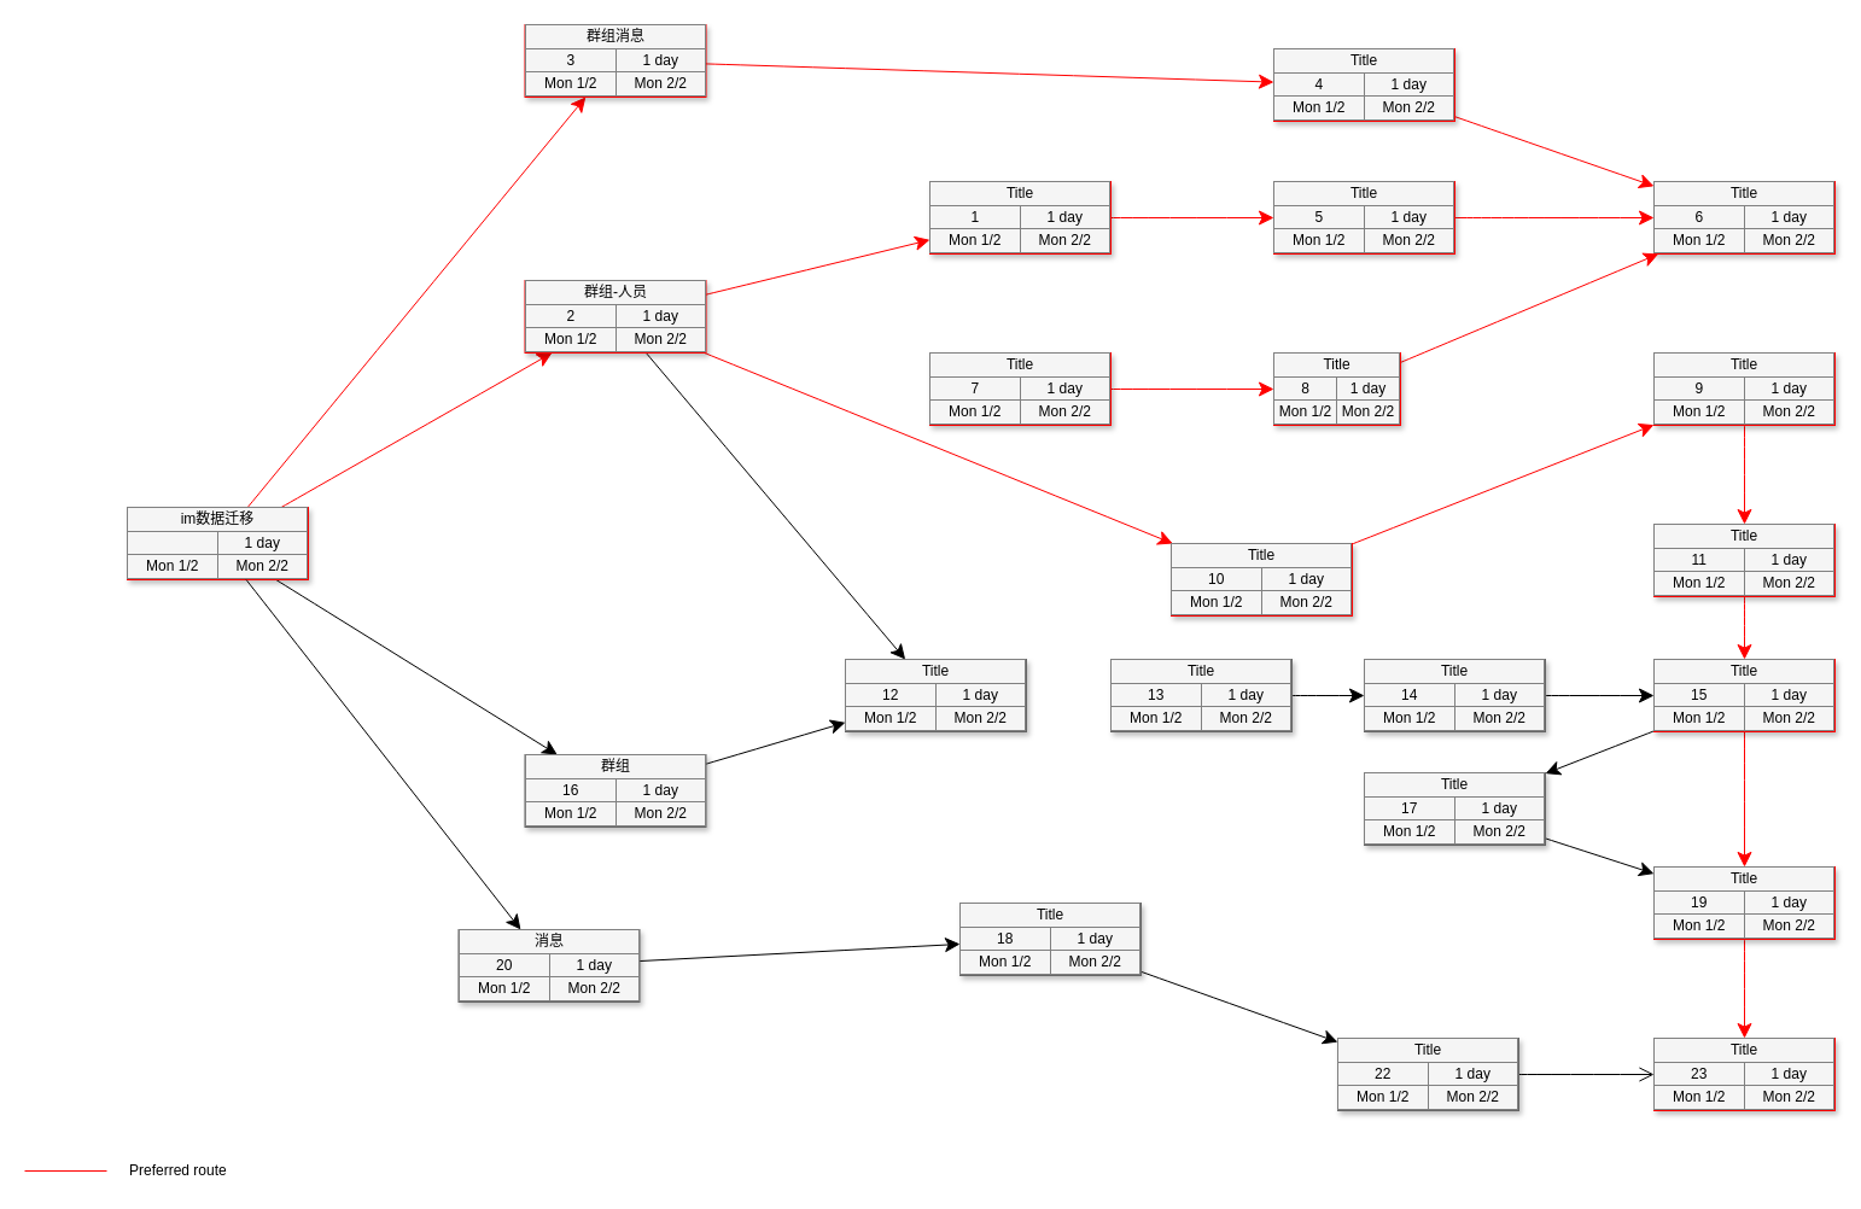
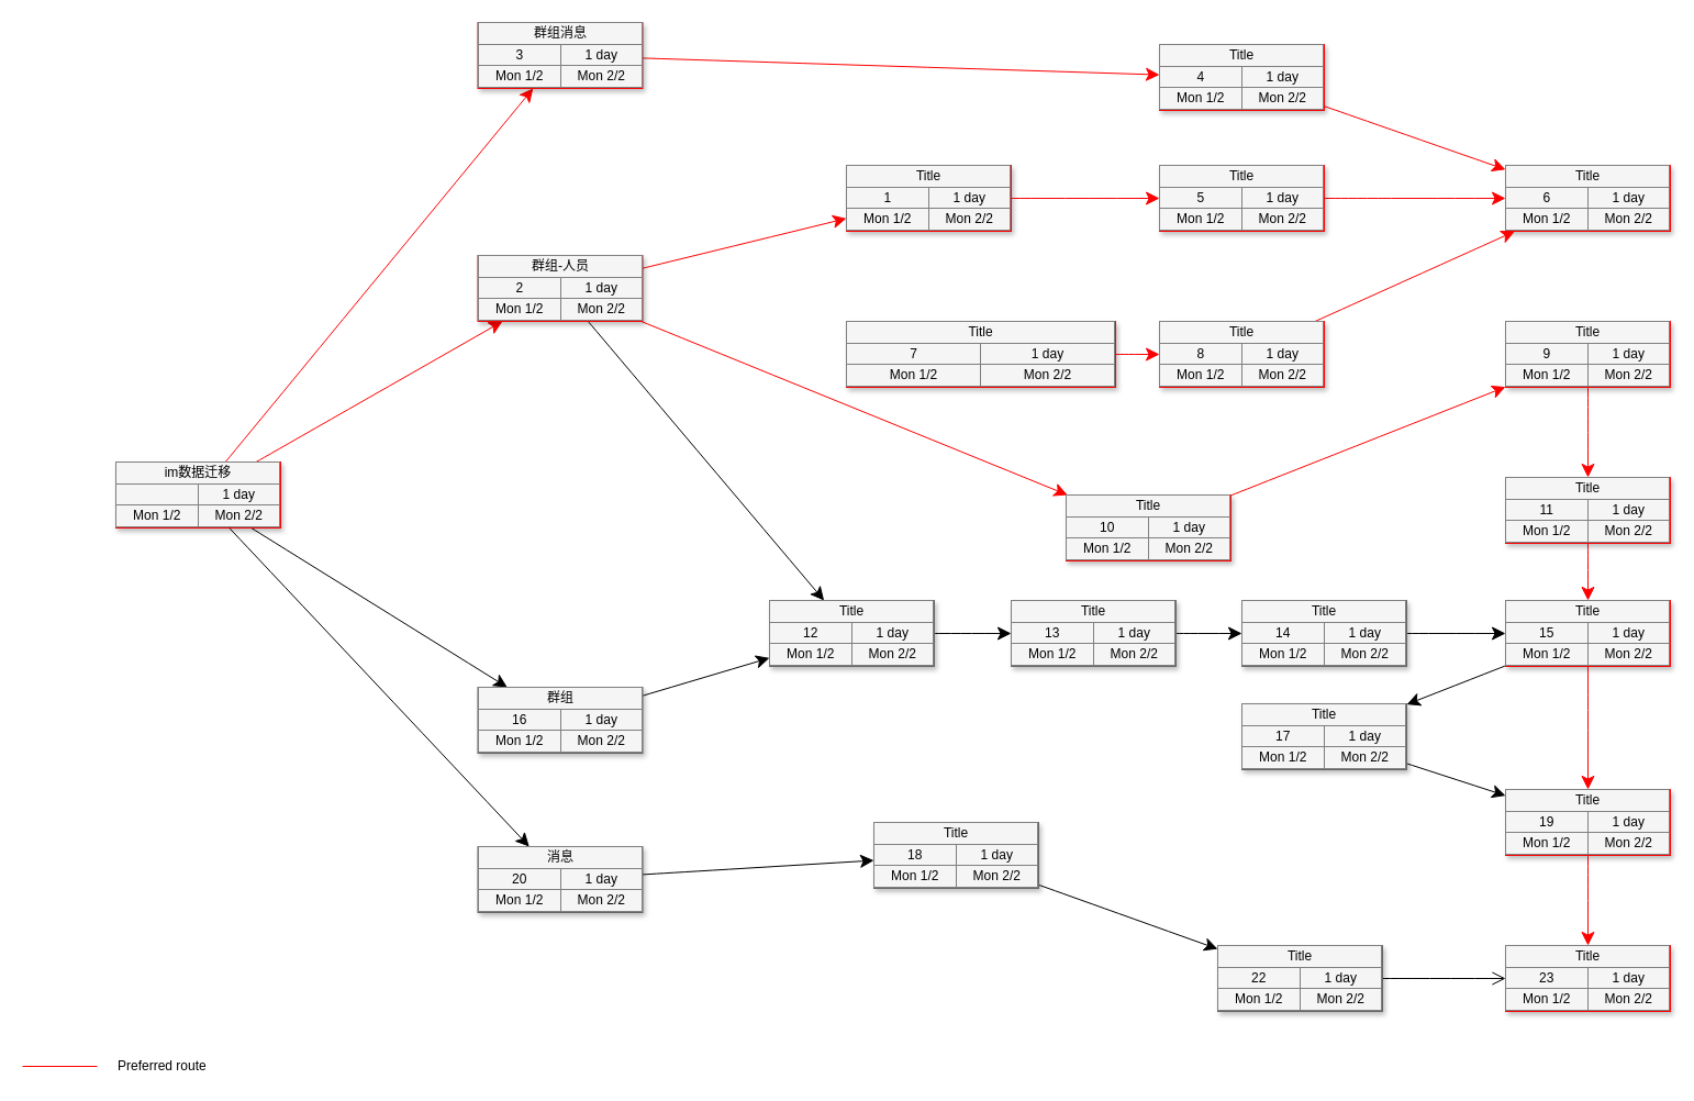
- <mxCell id="20" value="&lt;table border=&quot;1&quot; width=&quot;100%&quot; style=&quot;width: 100% ; height: 100% ; border-collapse: collapse&quot;&gt;&lt;tbody&gt;&lt;tr&gt;&lt;td colspan=&quot;2&quot; align=&quot;center&quot;&gt;&lt;font style=&quot;font-size: 12px&quot;&gt;Title&lt;/font&gt;&lt;/td&gt;&lt;/tr&gt;&lt;tr&gt;&lt;td align=&quot;center&quot;&gt;7&lt;/td&gt;&lt;td align=&quot;center&quot;&gt;&lt;font style=&quot;font-size: 12px&quot;&gt;1 day&lt;/font&gt;&lt;/td&gt;&lt;/tr&gt;&lt;tr&gt;&lt;td align=&quot;center&quot;&gt;&lt;font style=&quot;font-size: 12px&quot;&gt;Mon 1/2&lt;/font&gt;&lt;/td&gt;&lt;td align=&quot;center&quot;&gt;&lt;font style=&quot;font-size: 12px&quot;&gt;Mon 2/2&lt;/font&gt;&lt;/td&gt;&lt;/tr&gt;&lt;/tbody&gt;&lt;/table&gt;" style="text;html=1;strokeColor=#FF0000;fillColor=#f5f5f5;overflow=fill;rounded=0;shadow=1;fontSize=12;align=center;" vertex="1" parent="1"><mxGeometry x="770" y="292" width="150" height="60" as="geometry" /></mxCell>
+ <mxCell id="20" value="&lt;table border=&quot;1&quot; width=&quot;100%&quot; style=&quot;width: 100% ; height: 100% ; border-collapse: collapse&quot;&gt;&lt;tbody&gt;&lt;tr&gt;&lt;td colspan=&quot;2&quot; align=&quot;center&quot;&gt;&lt;font style=&quot;font-size: 12px&quot;&gt;Title&lt;/font&gt;&lt;/td&gt;&lt;/tr&gt;&lt;tr&gt;&lt;td align=&quot;center&quot;&gt;7&lt;/td&gt;&lt;td align=&quot;center&quot;&gt;&lt;font style=&quot;font-size: 12px&quot;&gt;1 day&lt;/font&gt;&lt;/td&gt;&lt;/tr&gt;&lt;tr&gt;&lt;td align=&quot;center&quot;&gt;&lt;font style=&quot;font-size: 12px&quot;&gt;Mon 1/2&lt;/font&gt;&lt;/td&gt;&lt;td align=&quot;center&quot;&gt;&lt;font style=&quot;font-size: 12px&quot;&gt;Mon 2/2&lt;/font&gt;&lt;/td&gt;&lt;/tr&gt;&lt;/tbody&gt;&lt;/table&gt;" style="text;html=1;strokeColor=#FF0000;fillColor=#f5f5f5;overflow=fill;rounded=0;shadow=1;fontSize=12;align=center;" vertex="1" parent="1"><mxGeometry x="770" y="292" width="245" height="60" as="geometry" /></mxCell>
- <mxCell id="41" value="&lt;table border=&quot;1&quot; width=&quot;100%&quot; style=&quot;width: 100% ; height: 100% ; border-collapse: collapse&quot;&gt;&lt;tbody&gt;&lt;tr&gt;&lt;td colspan=&quot;2&quot; align=&quot;center&quot;&gt;&lt;font style=&quot;font-size: 12px&quot;&gt;Title&lt;/font&gt;&lt;/td&gt;&lt;/tr&gt;&lt;tr&gt;&lt;td align=&quot;center&quot;&gt;8&lt;/td&gt;&lt;td align=&quot;center&quot;&gt;&lt;font style=&quot;font-size: 12px&quot;&gt;1 day&lt;/font&gt;&lt;/td&gt;&lt;/tr&gt;&lt;tr&gt;&lt;td align=&quot;center&quot;&gt;&lt;font style=&quot;font-size: 12px&quot;&gt;Mon 1/2&lt;/font&gt;&lt;/td&gt;&lt;td align=&quot;center&quot;&gt;&lt;font style=&quot;font-size: 12px&quot;&gt;Mon 2/2&lt;/font&gt;&lt;/td&gt;&lt;/tr&gt;&lt;/tbody&gt;&lt;/table&gt;" style="text;html=1;strokeColor=#FF0000;fillColor=#f5f5f5;overflow=fill;rounded=0;shadow=1;fontSize=12;align=center;" vertex="1" parent="1"><mxGeometry x="1055" y="292" width="105" height="60" as="geometry" /></mxCell>
+ <mxCell id="41" value="&lt;table border=&quot;1&quot; width=&quot;100%&quot; style=&quot;width: 100% ; height: 100% ; border-collapse: collapse&quot;&gt;&lt;tbody&gt;&lt;tr&gt;&lt;td colspan=&quot;2&quot; align=&quot;center&quot;&gt;&lt;font style=&quot;font-size: 12px&quot;&gt;Title&lt;/font&gt;&lt;/td&gt;&lt;/tr&gt;&lt;tr&gt;&lt;td align=&quot;center&quot;&gt;8&lt;/td&gt;&lt;td align=&quot;center&quot;&gt;&lt;font style=&quot;font-size: 12px&quot;&gt;1 day&lt;/font&gt;&lt;/td&gt;&lt;/tr&gt;&lt;tr&gt;&lt;td align=&quot;center&quot;&gt;&lt;font style=&quot;font-size: 12px&quot;&gt;Mon 1/2&lt;/font&gt;&lt;/td&gt;&lt;td align=&quot;center&quot;&gt;&lt;font style=&quot;font-size: 12px&quot;&gt;Mon 2/2&lt;/font&gt;&lt;/td&gt;&lt;/tr&gt;&lt;/tbody&gt;&lt;/table&gt;" style="text;html=1;strokeColor=#FF0000;fillColor=#f5f5f5;overflow=fill;rounded=0;shadow=1;fontSize=12;align=center;" vertex="1" parent="1"><mxGeometry x="1055" y="292" width="150" height="60" as="geometry" /></mxCell>
+ <mxCell id="17" style="edgeStyle=none;curved=1;html=1;startSize=10;endArrow=classic;endFill=1;endSize=10;strokeColor=#000000;strokeWidth=1;fontSize=12;" edge="1" parent="1" source="18" target="47"><mxGeometry relative="1" as="geometry" /></mxCell>
- <mxCell id="36" value="&lt;table border=&quot;1&quot; width=&quot;100%&quot; style=&quot;width: 100% ; height: 100% ; border-collapse: collapse&quot;&gt;&lt;tbody&gt;&lt;tr&gt;&lt;td colspan=&quot;2&quot; align=&quot;center&quot;&gt;消息&lt;/td&gt;&lt;/tr&gt;&lt;tr&gt;&lt;td align=&quot;center&quot;&gt;20&lt;/td&gt;&lt;td align=&quot;center&quot;&gt;&lt;font style=&quot;font-size: 12px&quot;&gt;1 day&lt;/font&gt;&lt;/td&gt;&lt;/tr&gt;&lt;tr&gt;&lt;td align=&quot;center&quot;&gt;&lt;font style=&quot;font-size: 12px&quot;&gt;Mon 1/2&lt;/font&gt;&lt;/td&gt;&lt;td align=&quot;center&quot;&gt;&lt;font style=&quot;font-size: 12px&quot;&gt;Mon 2/2&lt;/font&gt;&lt;/td&gt;&lt;/tr&gt;&lt;/tbody&gt;&lt;/table&gt;" style="text;html=1;strokeColor=#666666;fillColor=#f5f5f5;overflow=fill;rounded=0;shadow=1;fontSize=12;align=center;" vertex="1" parent="1"><mxGeometry x="379.5" y="770" width="150" height="60" as="geometry" /></mxCell>
+ <mxCell id="36" value="&lt;table border=&quot;1&quot; width=&quot;100%&quot; style=&quot;width: 100% ; height: 100% ; border-collapse: collapse&quot;&gt;&lt;tbody&gt;&lt;tr&gt;&lt;td colspan=&quot;2&quot; align=&quot;center&quot;&gt;消息&lt;/td&gt;&lt;/tr&gt;&lt;tr&gt;&lt;td align=&quot;center&quot;&gt;20&lt;/td&gt;&lt;td align=&quot;center&quot;&gt;&lt;font style=&quot;font-size: 12px&quot;&gt;1 day&lt;/font&gt;&lt;/td&gt;&lt;/tr&gt;&lt;tr&gt;&lt;td align=&quot;center&quot;&gt;&lt;font style=&quot;font-size: 12px&quot;&gt;Mon 1/2&lt;/font&gt;&lt;/td&gt;&lt;td align=&quot;center&quot;&gt;&lt;font style=&quot;font-size: 12px&quot;&gt;Mon 2/2&lt;/font&gt;&lt;/td&gt;&lt;/tr&gt;&lt;/tbody&gt;&lt;/table&gt;" style="text;html=1;strokeColor=#666666;fillColor=#f5f5f5;overflow=fill;rounded=0;shadow=1;fontSize=12;align=center;" vertex="1" parent="1"><mxGeometry x="434.5" y="770" width="150" height="60" as="geometry" /></mxCell>
